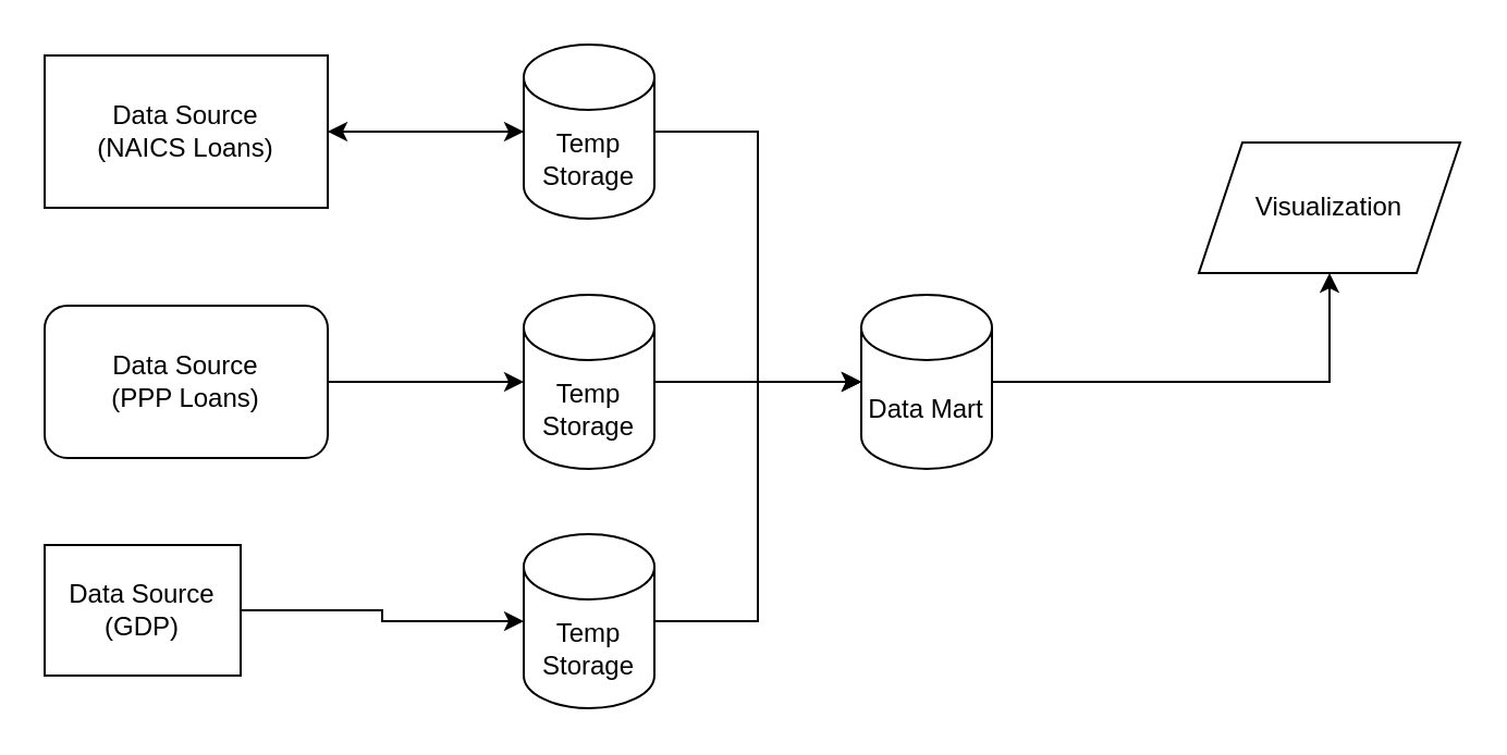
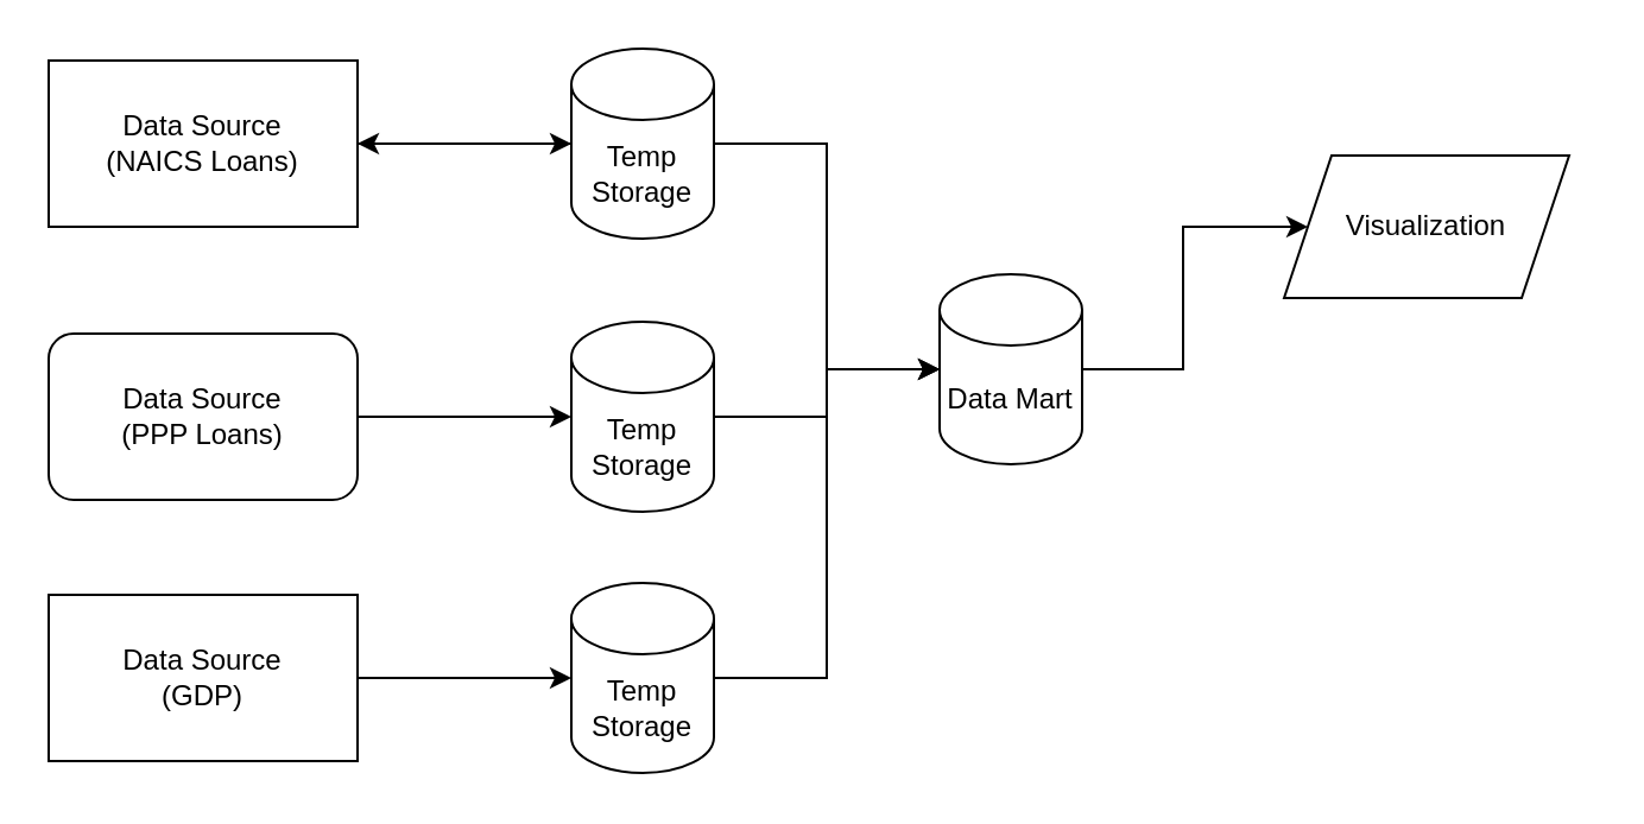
- <mxCell id="17" value="Visualization" style="shape=parallelogram;perimeter=parallelogramPerimeter;whiteSpace=wrap;html=1;fixedSize=1;" vertex="1" parent="1"><mxGeometry x="550" y="65" width="120" height="60" as="geometry" /></mxCell>
+ <mxCell id="17" value="Visualization" style="shape=parallelogram;perimeter=parallelogramPerimeter;whiteSpace=wrap;html=1;fixedSize=1;" vertex="1" parent="1"><mxGeometry x="540" y="65" width="120" height="60" as="geometry" /></mxCell>
- <mxCell id="13" value="Data Mart" style="shape=cylinder3;whiteSpace=wrap;html=1;boundedLbl=1;backgroundOutline=1;size=15;" vertex="1" parent="1"><mxGeometry x="395" y="135" width="60" height="80" as="geometry" /></mxCell>
+ <mxCell id="13" value="Data Mart" style="shape=cylinder3;whiteSpace=wrap;html=1;boundedLbl=1;backgroundOutline=1;size=15;" vertex="1" parent="1"><mxGeometry x="395" y="115" width="60" height="80" as="geometry" /></mxCell>
- <mxCell id="9" value="Data Source&lt;div&gt;(GDP)&lt;/div&gt;" style="rounded=0;whiteSpace=wrap;html=1;" vertex="1" parent="1"><mxGeometry x="20" y="250" width="90" height="60" as="geometry" /></mxCell>
+ <mxCell id="9" value="Data Source&lt;div&gt;(GDP)&lt;/div&gt;" style="rounded=0;whiteSpace=wrap;html=1;" vertex="1" parent="1"><mxGeometry x="20" y="250" width="130" height="70" as="geometry" /></mxCell>
